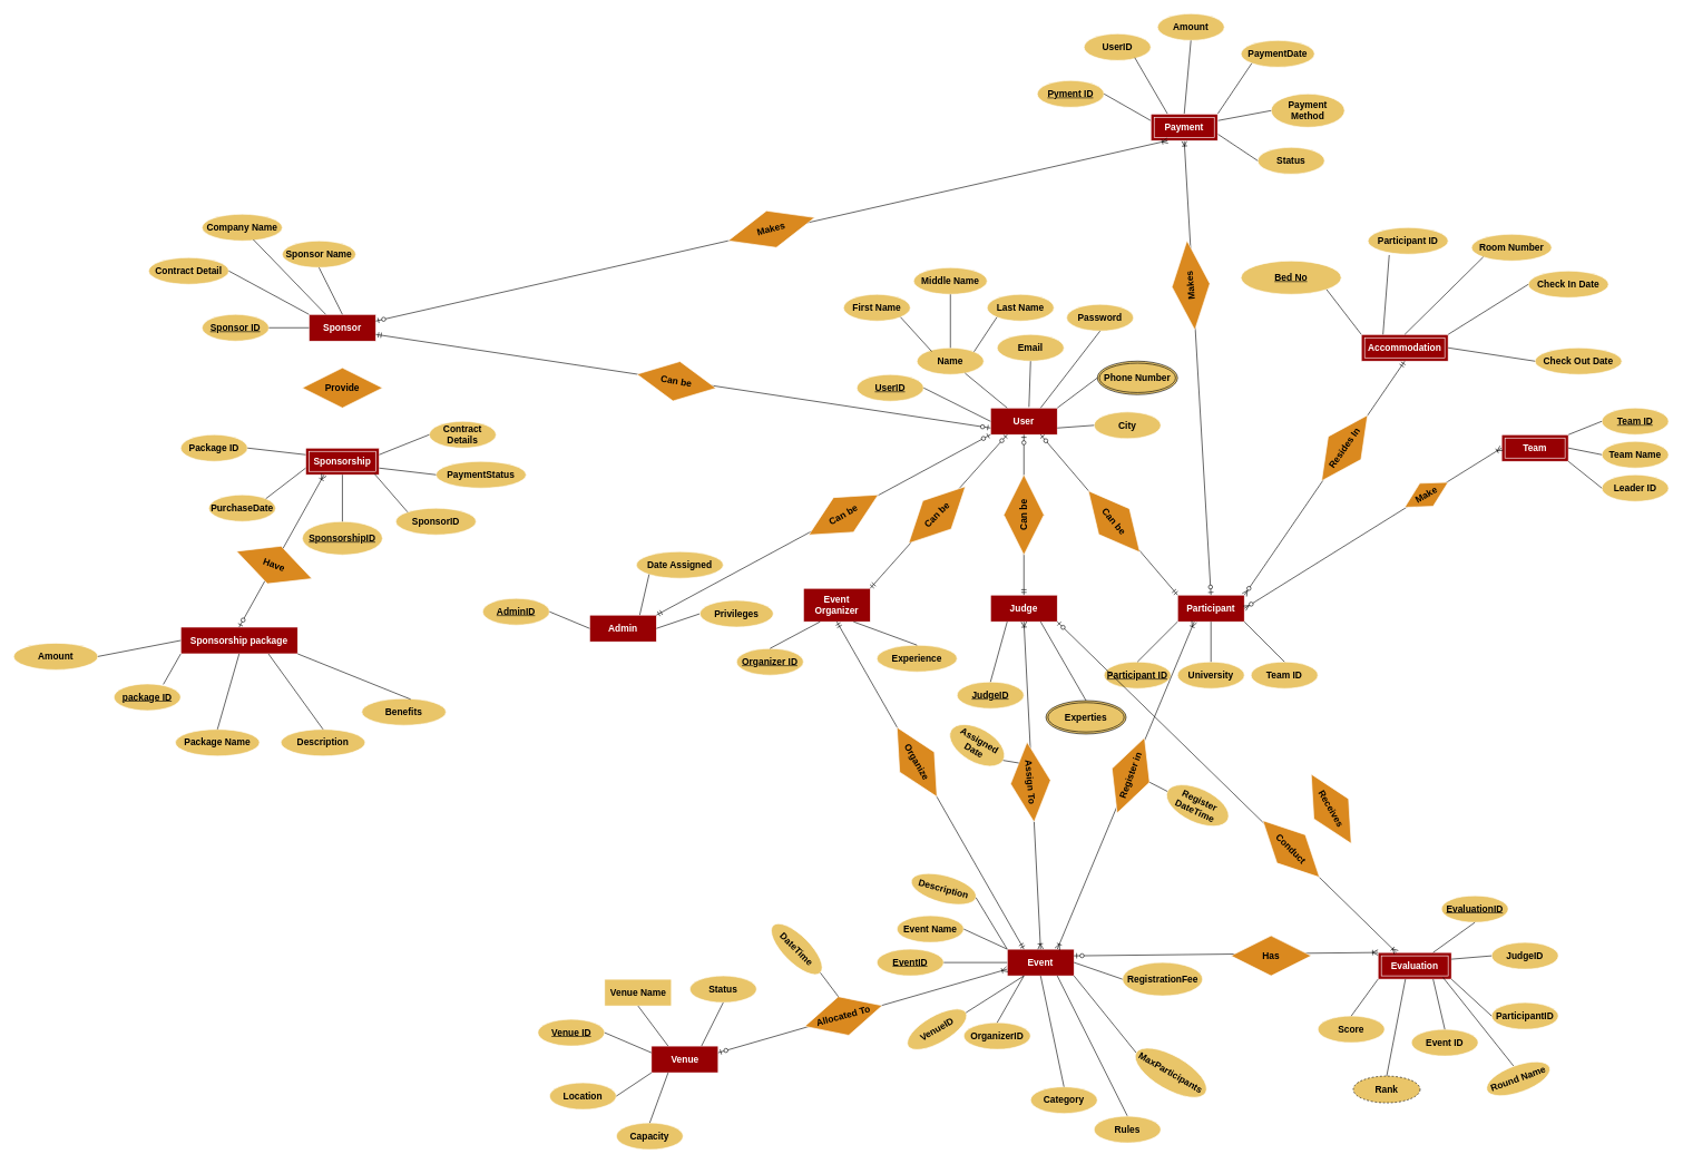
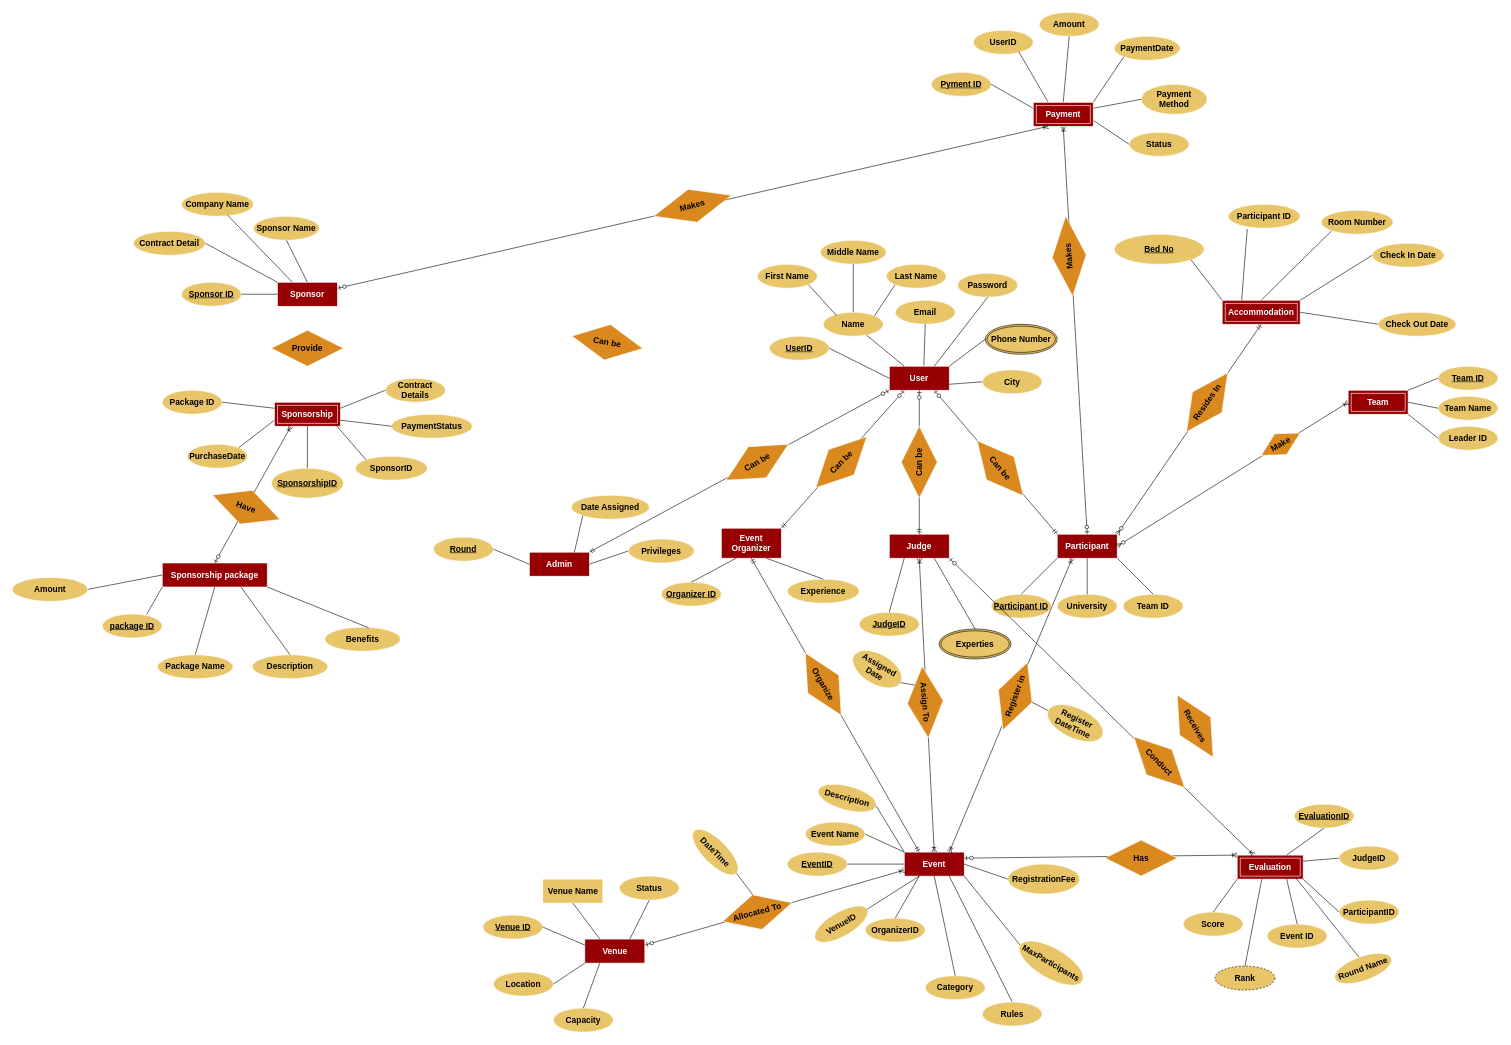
- <mxCell id="158" value="" style="fontSize=12;html=1;endArrow=ERzeroToOne;startArrow=ERmandOne;rounded=0;entryX=0;entryY=0.75;entryDx=0;entryDy=0;exitX=1;exitY=0.75;exitDx=0;exitDy=0;" parent="1" source="5" target="7" edge="1"><mxGeometry width="100" height="100" relative="1" as="geometry"><mxPoint x="1142" y="550" as="sourcePoint" /><mxPoint x="642" y="290" as="targetPoint" /></mxGeometry></mxCell>
- <mxCell id="74" value="&lt;b&gt;&lt;font style=&quot;font-size: 14px;&quot;&gt;AdminID&lt;/font&gt;&lt;/b&gt;" style="ellipse;whiteSpace=wrap;html=1;align=center;fontStyle=4;strokeColor=#FFFFFF;fillColor=light-dark(#E9C569,#000000);" parent="1" vertex="1"><mxGeometry x="722" y="895" width="100" height="40" as="geometry" /></mxCell>
+ <mxCell id="74" value="&lt;b&gt;&lt;font style=&quot;font-size: 14px;&quot;&gt;Round&lt;/font&gt;&lt;/b&gt;" style="ellipse;whiteSpace=wrap;html=1;align=center;fontStyle=4;strokeColor=#FFFFFF;fillColor=light-dark(#E9C569,#000000);" parent="1" vertex="1"><mxGeometry x="722" y="895" width="100" height="40" as="geometry" /></mxCell>
